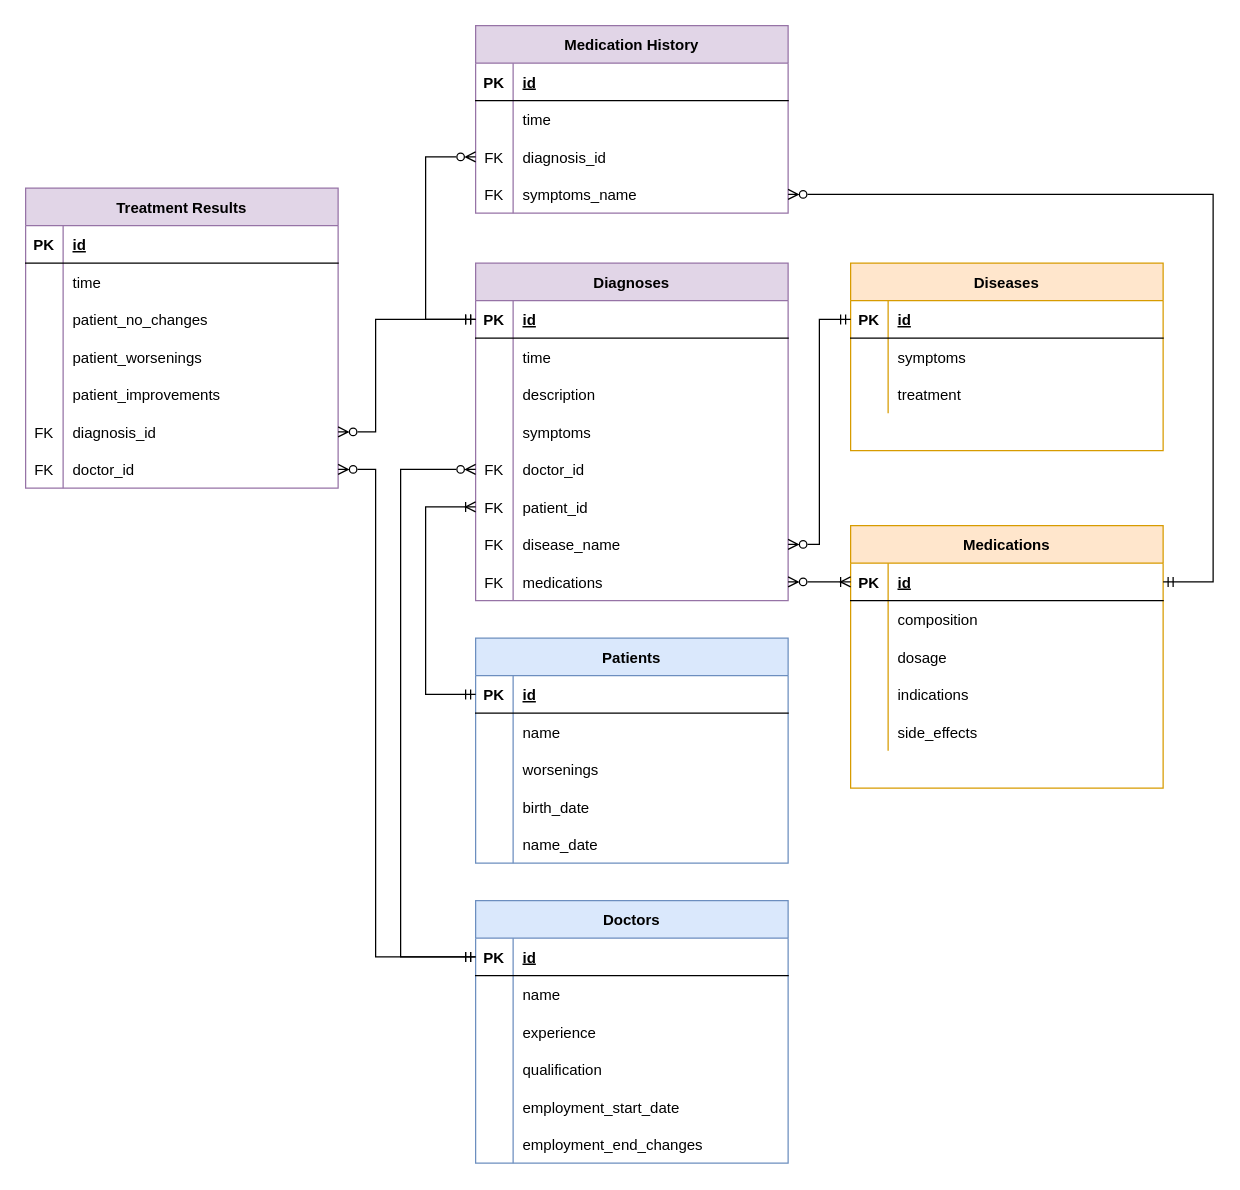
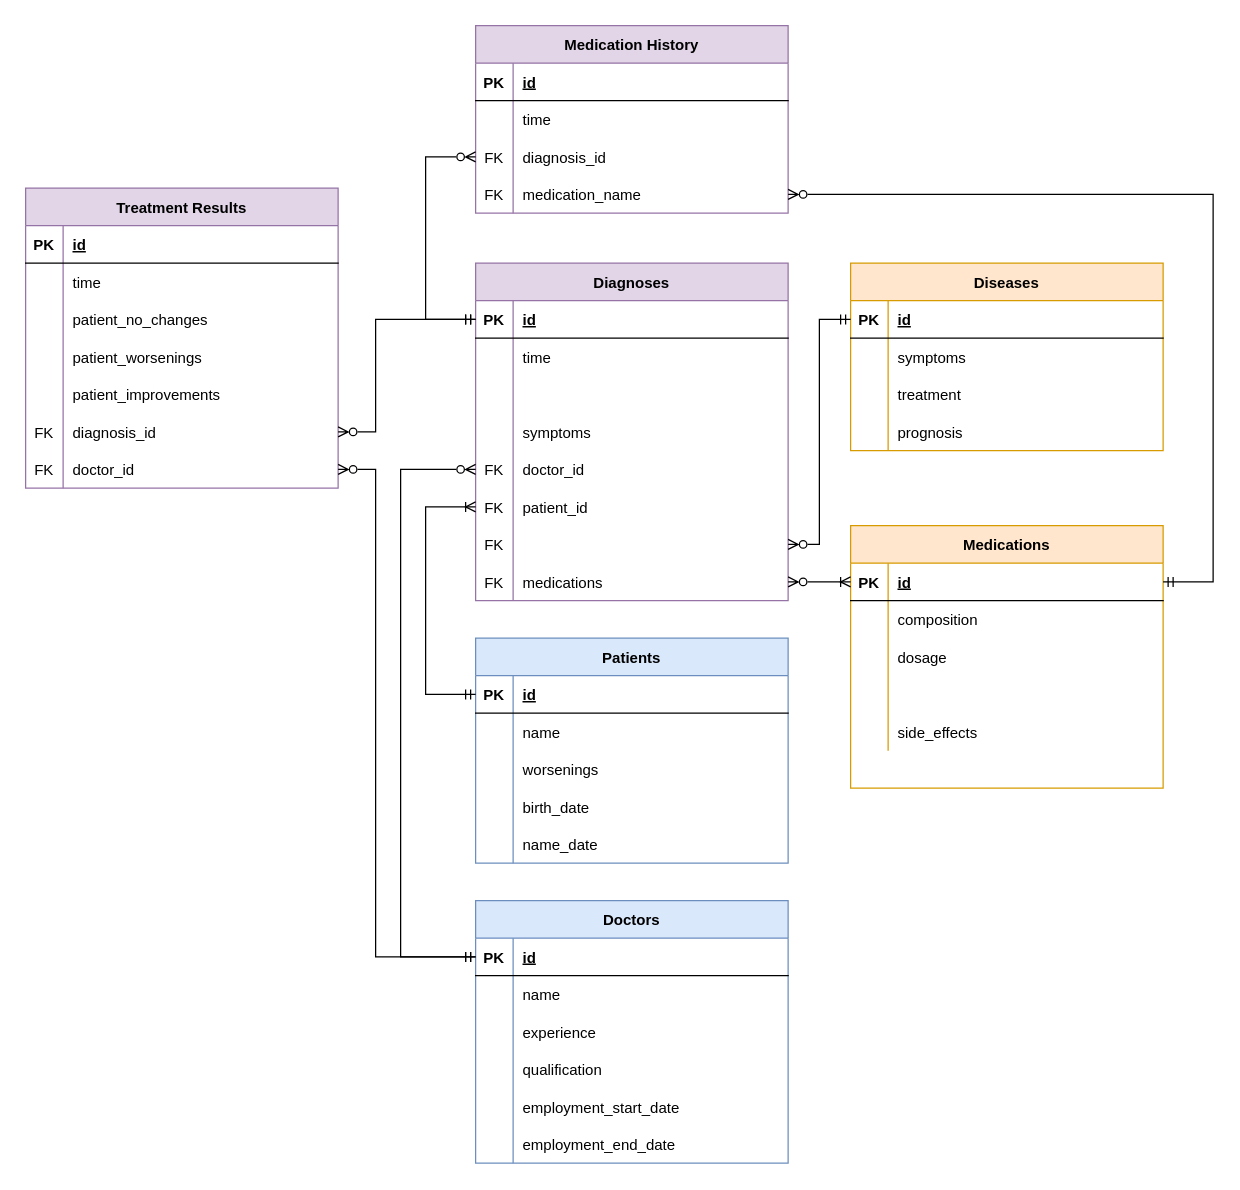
- <mxCell id="129" value="symptoms_name" style="shape=partialRectangle;overflow=hidden;connectable=0;fillColor=none;top=0;left=0;bottom=0;right=0;align=left;spacingLeft=6;" parent="127" vertex="1"><mxGeometry x="30.0" width="220.0" height="30" as="geometry"><mxRectangle width="220.0" height="30" as="alternateBounds" /></mxGeometry></mxCell>
+ <mxCell id="129" value="medication_name" style="shape=partialRectangle;overflow=hidden;connectable=0;fillColor=none;top=0;left=0;bottom=0;right=0;align=left;spacingLeft=6;" parent="127" vertex="1"><mxGeometry x="30.0" width="220.0" height="30" as="geometry"><mxRectangle width="220.0" height="30" as="alternateBounds" /></mxGeometry></mxCell>
- <mxCell id="99" value="description" style="shape=partialRectangle;overflow=hidden;connectable=0;fillColor=none;top=0;left=0;bottom=0;right=0;align=left;spacingLeft=6;" parent="97" vertex="1"><mxGeometry x="30.0" width="220.0" height="30" as="geometry"><mxRectangle width="220.0" height="30" as="alternateBounds" /></mxGeometry></mxCell>
+ <mxCell id="30" value="prognosis" style="shape=partialRectangle;overflow=hidden;connectable=0;fillColor=none;top=0;left=0;bottom=0;right=0;align=left;spacingLeft=6;" parent="28" vertex="1"><mxGeometry x="30.0" width="220.0" height="30" as="geometry"><mxRectangle width="220.0" height="30" as="alternateBounds" /></mxGeometry></mxCell>
- <mxCell id="111" value="disease_name" style="shape=partialRectangle;overflow=hidden;connectable=0;fillColor=none;top=0;left=0;bottom=0;right=0;align=left;spacingLeft=6;" parent="109" vertex="1"><mxGeometry x="30.0" width="220.0" height="30" as="geometry"><mxRectangle width="220.0" height="30" as="alternateBounds" /></mxGeometry></mxCell>
- <mxCell id="62" value="indications" style="shape=partialRectangle;overflow=hidden;connectable=0;fillColor=none;top=0;left=0;bottom=0;right=0;align=left;spacingLeft=6;" parent="60" vertex="1"><mxGeometry x="30.0" width="220.0" height="30" as="geometry"><mxRectangle width="220.0" height="30" as="alternateBounds" /></mxGeometry></mxCell>
- <mxCell id="49" value="employment_end_changes" style="shape=partialRectangle;overflow=hidden;connectable=0;fillColor=none;top=0;left=0;bottom=0;right=0;align=left;spacingLeft=6;" parent="47" vertex="1"><mxGeometry x="30.0" width="220.0" height="30" as="geometry"><mxRectangle width="220.0" height="30" as="alternateBounds" /></mxGeometry></mxCell>
+ <mxCell id="49" value="employment_end_date" style="shape=partialRectangle;overflow=hidden;connectable=0;fillColor=none;top=0;left=0;bottom=0;right=0;align=left;spacingLeft=6;" parent="47" vertex="1"><mxGeometry x="30.0" width="220.0" height="30" as="geometry"><mxRectangle width="220.0" height="30" as="alternateBounds" /></mxGeometry></mxCell>
